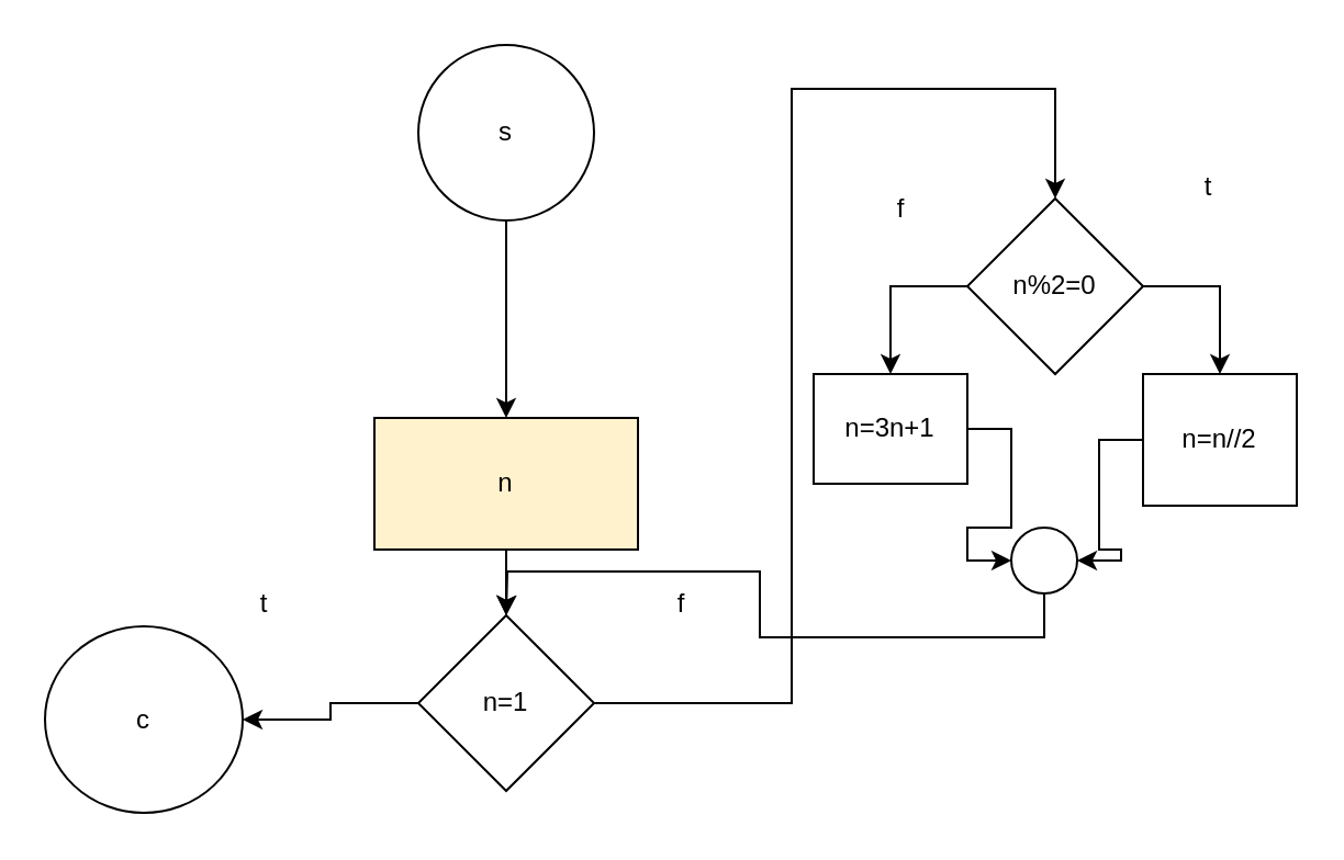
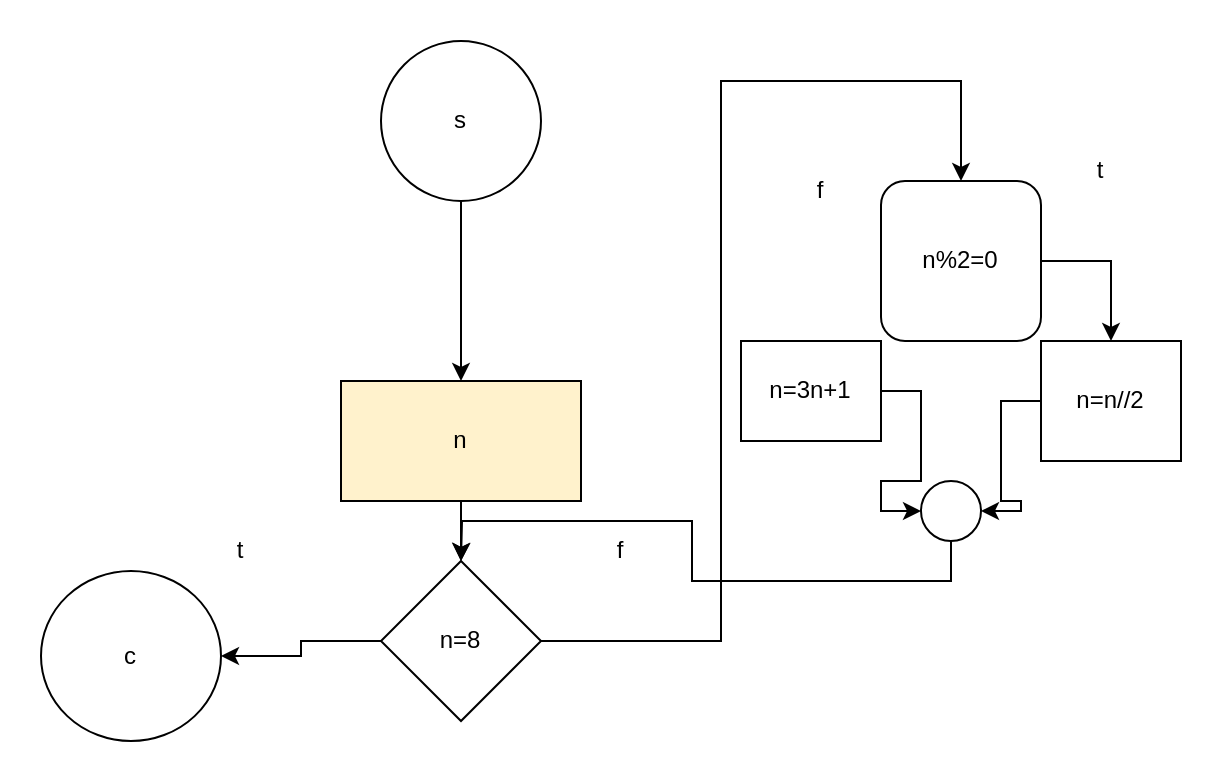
- <mxCell id="11" value="" style="edgeStyle=orthogonalEdgeStyle;rounded=0;orthogonalLoop=1;jettySize=auto;html=1;exitX=0;exitY=0.5;exitDx=0;exitDy=0;" edge="1" parent="1" source="13" target="17"><mxGeometry relative="1" as="geometry"><mxPoint x="480" y="160" as="sourcePoint" /></mxGeometry></mxCell>
- <mxCell id="13" value="n%2=0" style="rhombus;whiteSpace=wrap;html=1;" vertex="1" parent="1"><mxGeometry x="440" y="90" width="80" height="80" as="geometry" /></mxCell>
+ <mxCell id="13" value="n%2=0" style="whiteSpace=wrap;html=1;rounded=1;" vertex="1" parent="1"><mxGeometry x="440" y="90" width="80" height="80" as="geometry" /></mxCell>
- <mxCell id="8" value="n=1" style="rhombus;whiteSpace=wrap;html=1;" vertex="1" parent="1"><mxGeometry x="190" y="280" width="80" height="80" as="geometry" /></mxCell>
+ <mxCell id="8" value="n=8" style="rhombus;whiteSpace=wrap;html=1;" vertex="1" parent="1"><mxGeometry x="190" y="280" width="80" height="80" as="geometry" /></mxCell>
